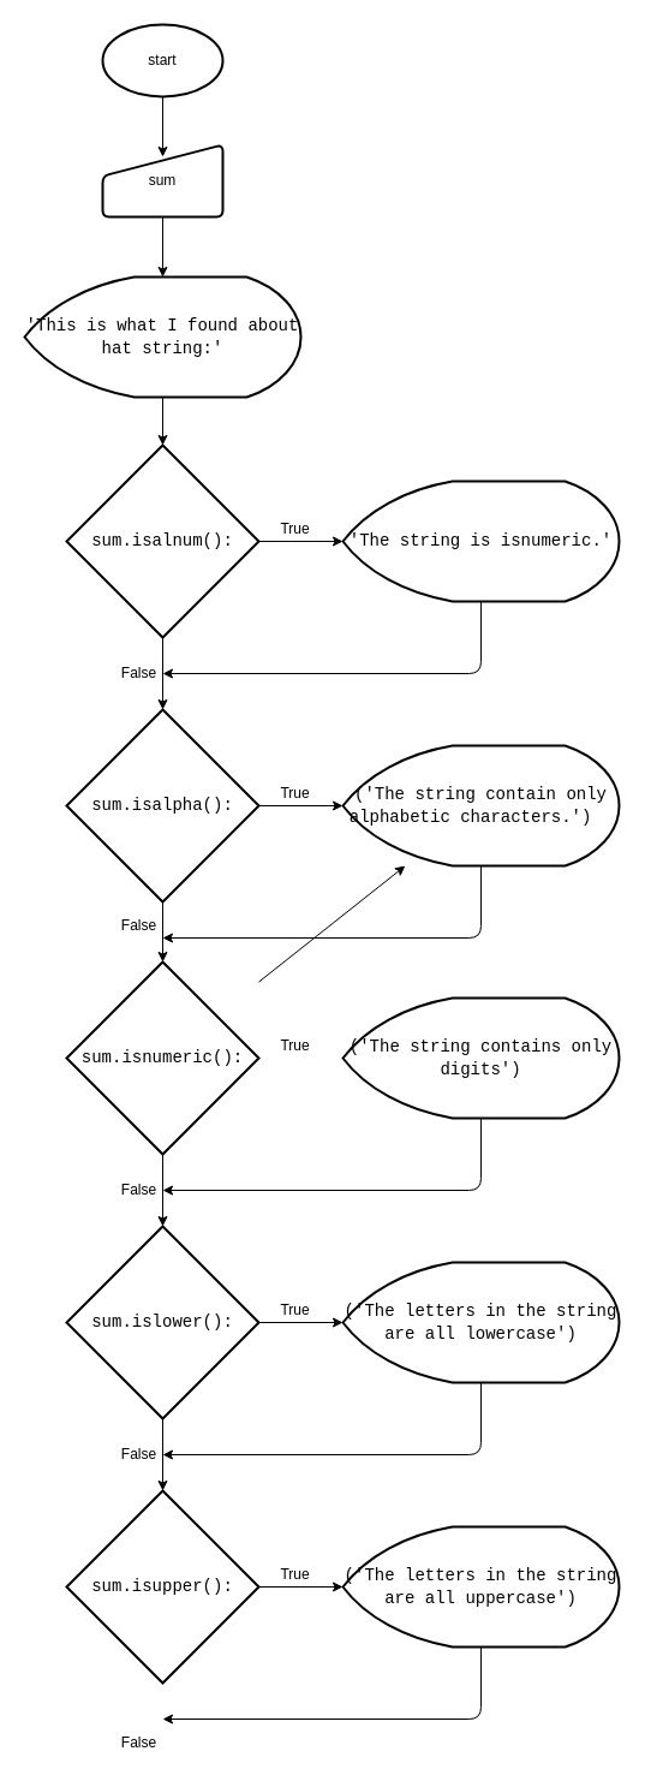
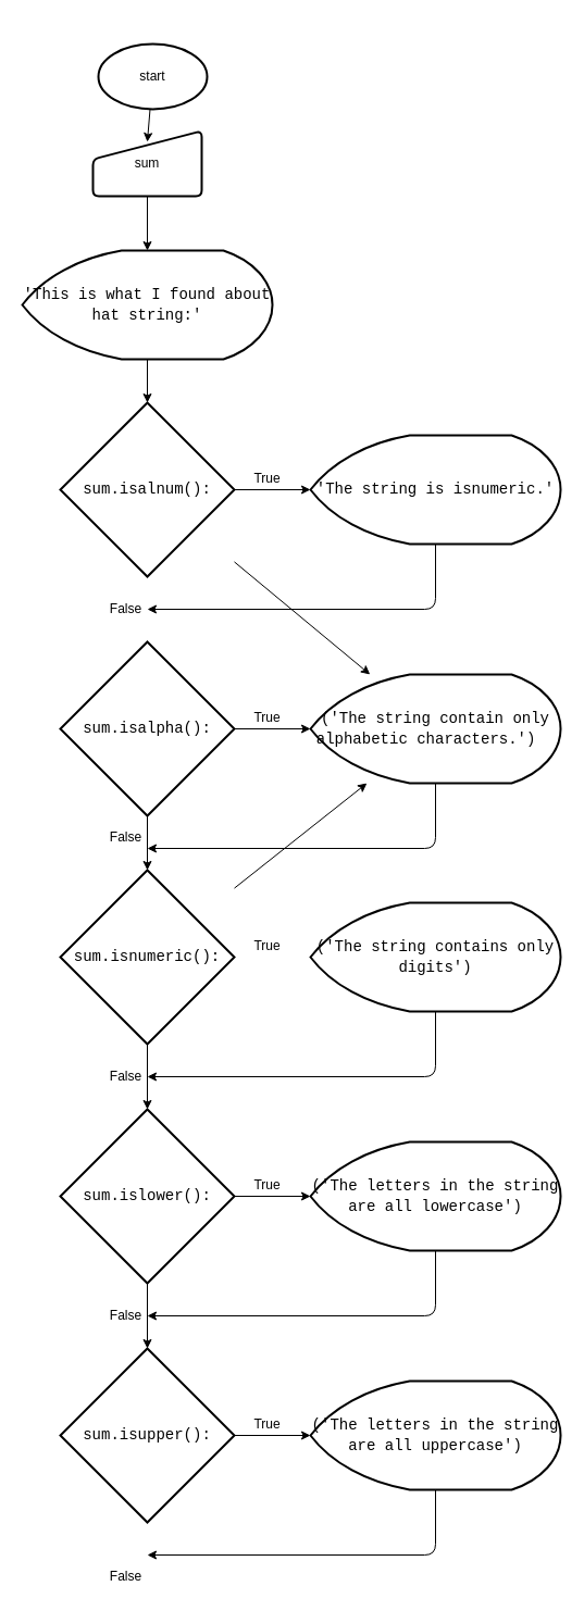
- <mxCell id="3" value="start" style="strokeWidth=2;html=1;shape=mxgraph.flowchart.start_1;whiteSpace=wrap;" vertex="1" parent="1"><mxGeometry x="85" y="20" width="100" height="60" as="geometry" /></mxCell>
+ <mxCell id="3" value="start" style="strokeWidth=2;html=1;shape=mxgraph.flowchart.start_1;whiteSpace=wrap;" vertex="1" parent="1"><mxGeometry x="90" y="40" width="100" height="60" as="geometry" /></mxCell>
- <mxCell id="6" style="edgeStyle=none;html=1;entryX=0.5;entryY=0;entryDx=0;entryDy=0;entryPerimeter=0;fontColor=default;" edge="1" parent="1" source="8" target="13"><mxGeometry relative="1" as="geometry" /></mxCell>
+ <mxCell id="6" style="edgeStyle=none;html=1;fontColor=default;" edge="1" parent="1" source="8" target="15"><mxGeometry relative="1" as="geometry" /></mxCell>
